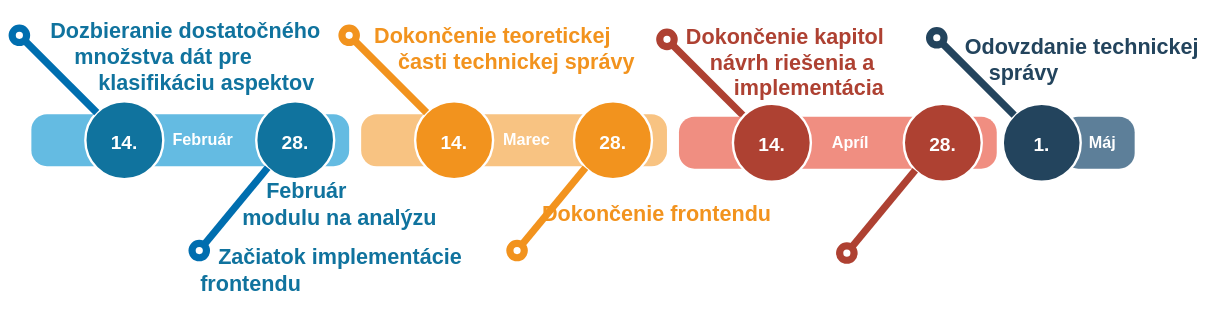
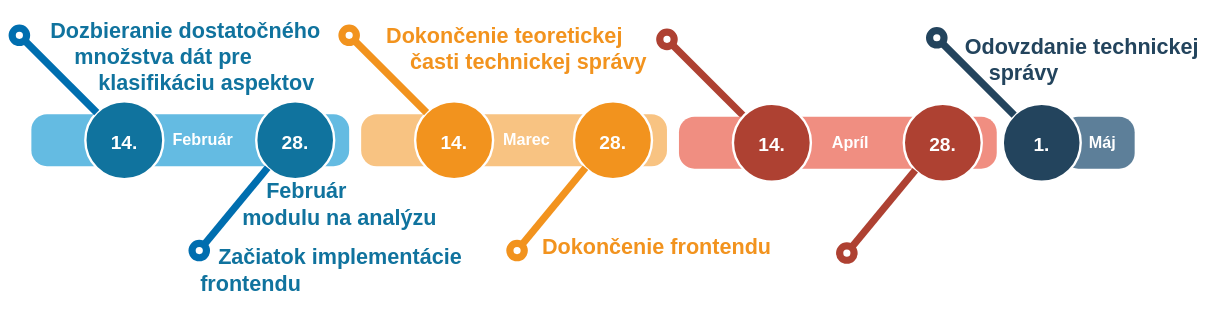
- <mxCell id="21" value="&lt;b style=&quot;font-size: 36px;&quot;&gt;&lt;font style=&quot;font-size: 36px;&quot;&gt;Dokončenie teoretickej &lt;br&gt;&amp;nbsp; &amp;nbsp; časti&amp;nbsp;technickej správy&lt;br&gt;&lt;/font&gt;&lt;/b&gt;" style="text;html=1;align=left;verticalAlign=middle;resizable=0;points=[];autosize=1;strokeColor=none;fillColor=none;fontSize=28;fontColor=#f2931e;" vertex="1" parent="1"><mxGeometry x="610" y="30" width="460" height="100" as="geometry" /></mxCell>
+ <mxCell id="21" value="&lt;b style=&quot;font-size: 36px;&quot;&gt;&lt;font style=&quot;font-size: 36px;&quot;&gt;Dokončenie teoretickej &lt;br&gt;&amp;nbsp; &amp;nbsp; časti&amp;nbsp;technickej správy&lt;br&gt;&lt;/font&gt;&lt;/b&gt;" style="text;html=1;align=left;verticalAlign=middle;resizable=0;points=[];autosize=1;strokeColor=none;fillColor=none;fontSize=28;fontColor=#f2931e;" vertex="1" parent="1"><mxGeometry x="630" y="30" width="460" height="100" as="geometry" /></mxCell>
- <mxCell id="26" value="&lt;b style=&quot;font-size: 36px;&quot;&gt;&lt;font color=&quot;#ae4132&quot; style=&quot;font-size: 36px;&quot;&gt;Dokončenie kapitol &lt;br&gt;&amp;nbsp; &amp;nbsp; návrh riešenia a &lt;br&gt;&amp;nbsp; &amp;nbsp; &amp;nbsp; &amp;nbsp; implementácia&lt;br style=&quot;font-size: 36px;&quot;&gt;&lt;/font&gt;&lt;/b&gt;" style="text;html=1;align=left;verticalAlign=middle;resizable=0;points=[];autosize=1;strokeColor=none;fillColor=none;fontSize=36;fontColor=#23445d;" vertex="1" parent="1"><mxGeometry x="1130" y="32.5" width="350" height="140" as="geometry" /></mxCell>
- <mxCell id="27" value="&lt;b style=&quot;font-size: 36px;&quot;&gt;&lt;font style=&quot;font-size: 36px;&quot;&gt;Dokončenie frontendu&lt;br style=&quot;font-size: 36px;&quot;&gt;&lt;/font&gt;&lt;/b&gt;" style="text;html=1;align=left;verticalAlign=middle;resizable=0;points=[];autosize=1;strokeColor=none;fillColor=none;fontSize=36;fontColor=#f2931e;" vertex="1" parent="1"><mxGeometry x="890" y="325" width="410" height="60" as="geometry" /></mxCell>
+ <mxCell id="27" value="&lt;b style=&quot;font-size: 36px;&quot;&gt;&lt;font style=&quot;font-size: 36px;&quot;&gt;Dokončenie frontendu&lt;br style=&quot;font-size: 36px;&quot;&gt;&lt;/font&gt;&lt;/b&gt;" style="text;html=1;align=left;verticalAlign=middle;resizable=0;points=[];autosize=1;strokeColor=none;fillColor=none;fontSize=36;fontColor=#f2931e;" vertex="1" parent="1"><mxGeometry x="890" y="380" width="410" height="60" as="geometry" /></mxCell>
